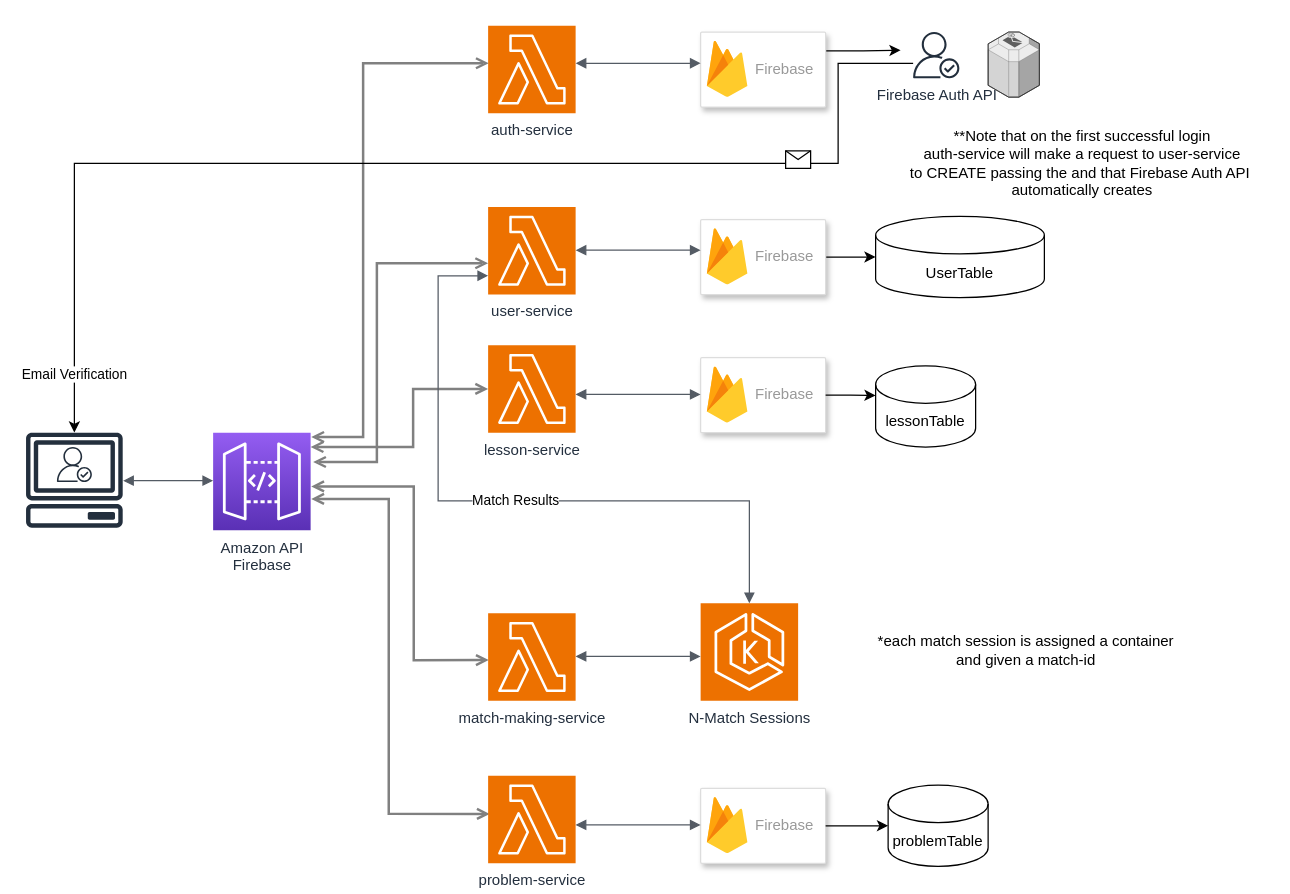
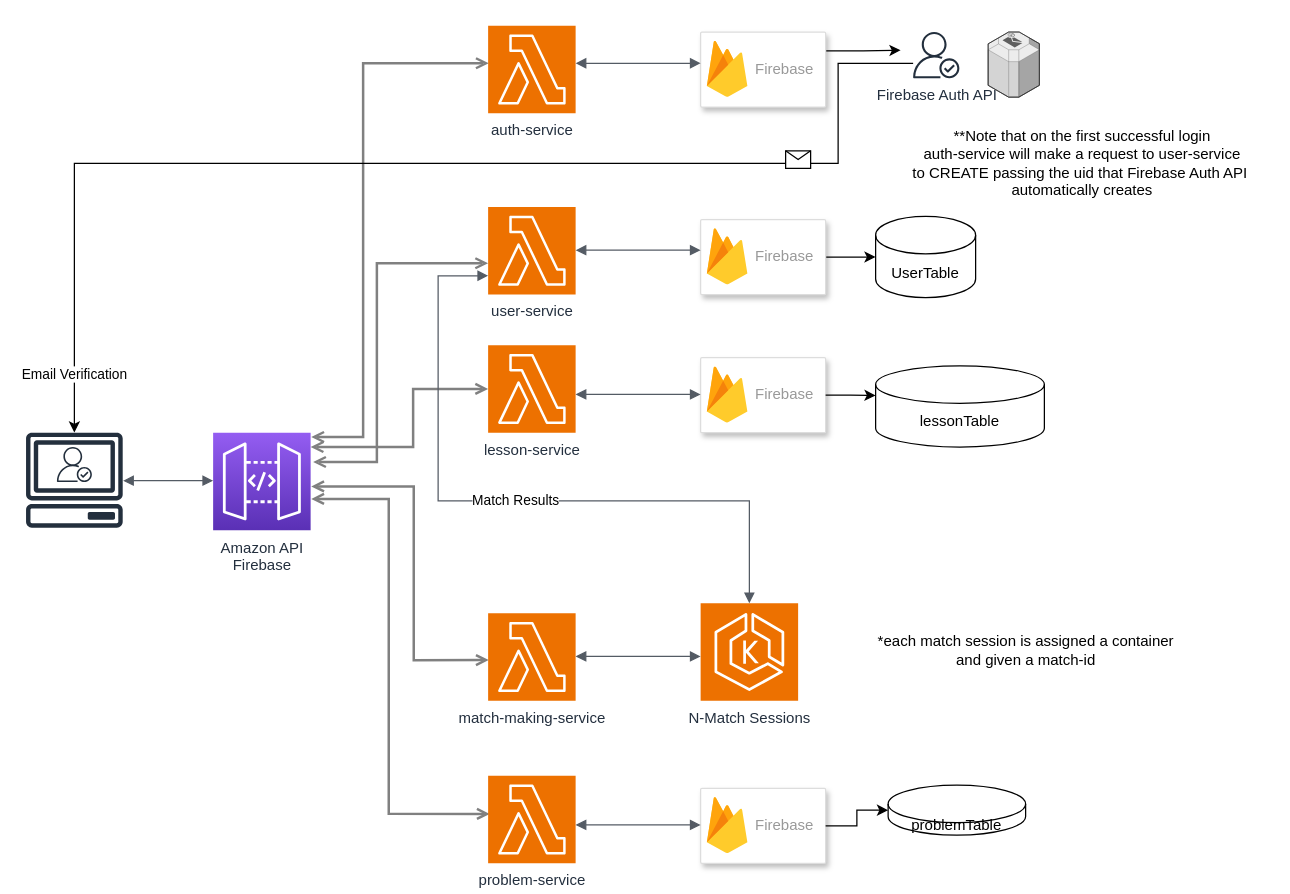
- <mxCell id="26" value="**Note that on the first successful login&lt;div&gt;auth-service will make a request to user-service&lt;/div&gt;&lt;div&gt;to CREATE passing the and that Firebase Auth API&amp;nbsp;&lt;/div&gt;&lt;div&gt;automatically creates&lt;/div&gt;" style="text;html=1;align=center;verticalAlign=middle;resizable=0;points=[];autosize=1;strokeColor=none;fillColor=none;" vertex="1" parent="1"><mxGeometry x="720" y="95" width="290" height="70" as="geometry" /></mxCell>
+ <mxCell id="26" value="**Note that on the first successful login&lt;div&gt;auth-service will make a request to user-service&lt;/div&gt;&lt;div&gt;to CREATE passing the uid that Firebase Auth API&amp;nbsp;&lt;/div&gt;&lt;div&gt;automatically creates&lt;/div&gt;" style="text;html=1;align=center;verticalAlign=middle;resizable=0;points=[];autosize=1;strokeColor=none;fillColor=none;" vertex="1" parent="1"><mxGeometry x="720" y="95" width="290" height="70" as="geometry" /></mxCell>
- <mxCell id="25" value="UserTable" style="shape=cylinder3;whiteSpace=wrap;html=1;boundedLbl=1;backgroundOutline=1;size=15;" vertex="1" parent="1"><mxGeometry x="700" y="172.5" width="135" height="65" as="geometry" /></mxCell>
+ <mxCell id="25" value="UserTable" style="shape=cylinder3;whiteSpace=wrap;html=1;boundedLbl=1;backgroundOutline=1;size=15;" vertex="1" parent="1"><mxGeometry x="700" y="172.5" width="80" height="65" as="geometry" /></mxCell>
- <mxCell id="32" value="lessonTable" style="shape=cylinder3;whiteSpace=wrap;html=1;boundedLbl=1;backgroundOutline=1;size=15;" vertex="1" parent="1"><mxGeometry x="700" y="292" width="80" height="65" as="geometry" /></mxCell>
+ <mxCell id="32" value="lessonTable" style="shape=cylinder3;whiteSpace=wrap;html=1;boundedLbl=1;backgroundOutline=1;size=15;" vertex="1" parent="1"><mxGeometry x="700" y="292" width="135" height="65" as="geometry" /></mxCell>
- <mxCell id="43" value="problemTable" style="shape=cylinder3;whiteSpace=wrap;html=1;boundedLbl=1;backgroundOutline=1;size=15;" vertex="1" parent="1"><mxGeometry x="710" y="627.5" width="80" height="65" as="geometry" /></mxCell>
+ <mxCell id="43" value="problemTable" style="shape=cylinder3;whiteSpace=wrap;html=1;boundedLbl=1;backgroundOutline=1;size=15;" vertex="1" parent="1"><mxGeometry x="710" y="627.5" width="110" height="40" as="geometry" /></mxCell>
